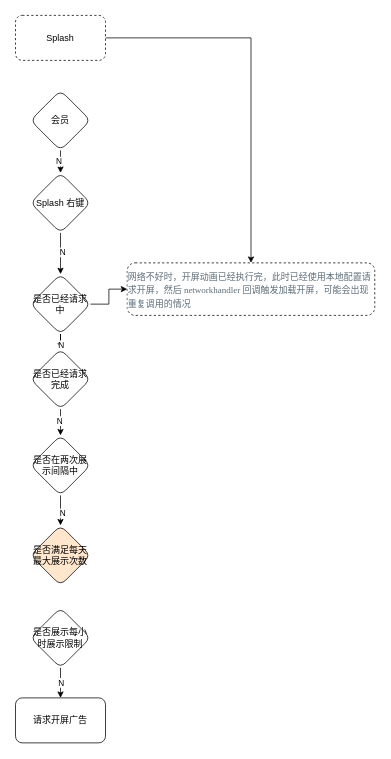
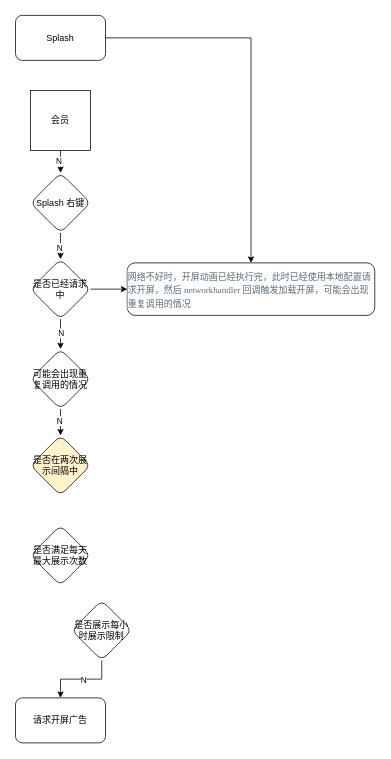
- <mxCell id="3" value="Splash" style="rounded=1;whiteSpace=wrap;html=1;dashed=1;" vertex="1" parent="1"><mxGeometry x="20" y="20" width="120" height="60" as="geometry" /></mxCell>
+ <mxCell id="3" value="Splash" style="rounded=1;whiteSpace=wrap;html=1;" vertex="1" parent="1"><mxGeometry x="20" y="20" width="120" height="60" as="geometry" /></mxCell>
- <mxCell id="6" value="会员" style="rhombus;whiteSpace=wrap;html=1;rounded=1;" vertex="1" parent="1"><mxGeometry x="40" y="120" width="80" height="80" as="geometry" /></mxCell>
+ <mxCell id="6" value="会员" style="whiteSpace=wrap;html=1;rounded=0;" vertex="1" parent="1"><mxGeometry x="40" y="120" width="80" height="80" as="geometry" /></mxCell>
- <mxCell id="14" value="&lt;p style=&quot;margin: 0px; font-variant-numeric: normal; font-variant-east-asian: normal; font-variant-alternates: normal; font-size-adjust: none; font-kerning: auto; font-optical-sizing: auto; font-feature-settings: normal; font-variation-settings: normal; font-variant-position: normal; font-variant-emoji: normal; font-stretch: normal; line-height: normal; font-family: Menlo; color: rgb(93, 108, 121); background-color: rgb(255, 255, 255); text-align: start;&quot; class=&quot;p1&quot;&gt;网络不好时，开屏动画已经执行完，此时已经使用本地配置请求开屏，然后 networkhandler 回调触发加载开屏，可能会出现重复调用的情况&lt;/p&gt;" style="whiteSpace=wrap;html=1;rounded=1;dashed=1;" vertex="1" parent="1"><mxGeometry x="169" y="350" width="330" height="70" as="geometry" /></mxCell>
+ <mxCell id="14" value="&lt;p style=&quot;margin: 0px; font-variant-numeric: normal; font-variant-east-asian: normal; font-variant-alternates: normal; font-size-adjust: none; font-kerning: auto; font-optical-sizing: auto; font-feature-settings: normal; font-variation-settings: normal; font-variant-position: normal; font-variant-emoji: normal; font-stretch: normal; line-height: normal; font-family: Menlo; color: rgb(93, 108, 121); background-color: rgb(255, 255, 255); text-align: start;&quot; class=&quot;p1&quot;&gt;网络不好时，开屏动画已经执行完，此时已经使用本地配置请求开屏，然后 networkhandler 回调触发加载开屏，可能会出现重复调用的情况&lt;/p&gt;" style="whiteSpace=wrap;html=1;rounded=1;" vertex="1" parent="1"><mxGeometry x="169" y="350" width="330" height="70" as="geometry" /></mxCell>
- <mxCell id="13" value="是否已经请求中" style="rhombus;whiteSpace=wrap;html=1;rounded=1;" vertex="1" parent="1"><mxGeometry x="40" y="365" width="80" height="80" as="geometry" /></mxCell>
+ <mxCell id="13" value="是否已经请求中" style="rhombus;whiteSpace=wrap;html=1;rounded=1;" vertex="1" parent="1"><mxGeometry x="40" y="345" width="80" height="80" as="geometry" /></mxCell>
- <mxCell id="17" value="是否已经请求完成" style="rhombus;whiteSpace=wrap;html=1;rounded=1;" vertex="1" parent="1"><mxGeometry x="40" y="465" width="80" height="80" as="geometry" /></mxCell>
+ <mxCell id="17" value="可能会出现重复调用的情况" style="rhombus;whiteSpace=wrap;html=1;rounded=1;" vertex="1" parent="1"><mxGeometry x="40" y="465" width="80" height="80" as="geometry" /></mxCell>
- <mxCell id="20" value="是否在两次展示间隔中" style="rhombus;whiteSpace=wrap;html=1;rounded=1;" vertex="1" parent="1"><mxGeometry x="40" y="580" width="80" height="80" as="geometry" /></mxCell>
+ <mxCell id="20" value="是否在两次展示间隔中" style="rhombus;whiteSpace=wrap;html=1;rounded=1;fillColor=#fff2cc;" vertex="1" parent="1"><mxGeometry x="40" y="580" width="80" height="80" as="geometry" /></mxCell>
- <mxCell id="18" value="" style="edgeStyle=orthogonalEdgeStyle;rounded=0;orthogonalLoop=1;jettySize=auto;html=1;" edge="1" parent="1" source="20" target="21"><mxGeometry relative="1" as="geometry" /></mxCell>
- <mxCell id="19" value="N" style="edgeLabel;html=1;align=center;verticalAlign=middle;resizable=0;points=[];" vertex="1" connectable="0" parent="18"><mxGeometry x="0.125" y="2" relative="1" as="geometry"><mxPoint as="offset" /></mxGeometry></mxCell>
- <mxCell id="21" value="是否满足每天最大展示次数" style="rhombus;whiteSpace=wrap;html=1;rounded=1;fillColor=#ffe6cc;" vertex="1" parent="1"><mxGeometry x="40" y="700" width="80" height="80" as="geometry" /></mxCell>
+ <mxCell id="21" value="是否满足每天最大展示次数" style="rhombus;whiteSpace=wrap;html=1;rounded=1;" vertex="1" parent="1"><mxGeometry x="40" y="700" width="80" height="80" as="geometry" /></mxCell>
- <mxCell id="24" value="是否展示每小时展示限制" style="rhombus;whiteSpace=wrap;html=1;rounded=1;" vertex="1" parent="1"><mxGeometry x="40" y="810" width="80" height="80" as="geometry" /></mxCell>
+ <mxCell id="24" value="是否展示每小时展示限制" style="rhombus;whiteSpace=wrap;html=1;rounded=1;" vertex="1" parent="1"><mxGeometry x="95" y="800" width="80" height="80" as="geometry" /></mxCell>
